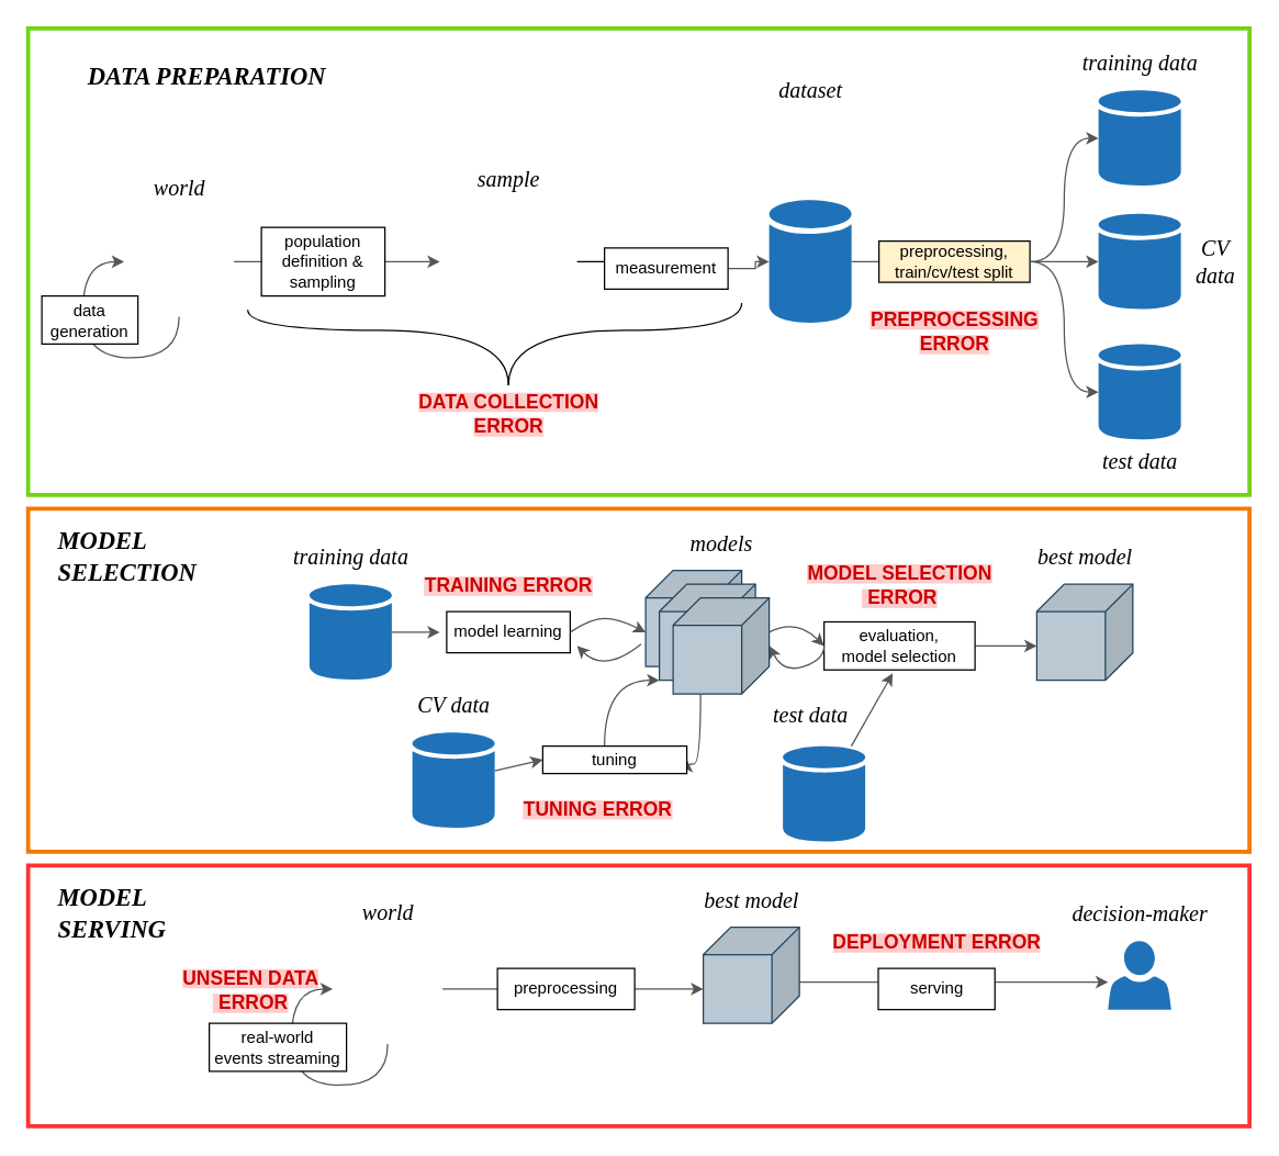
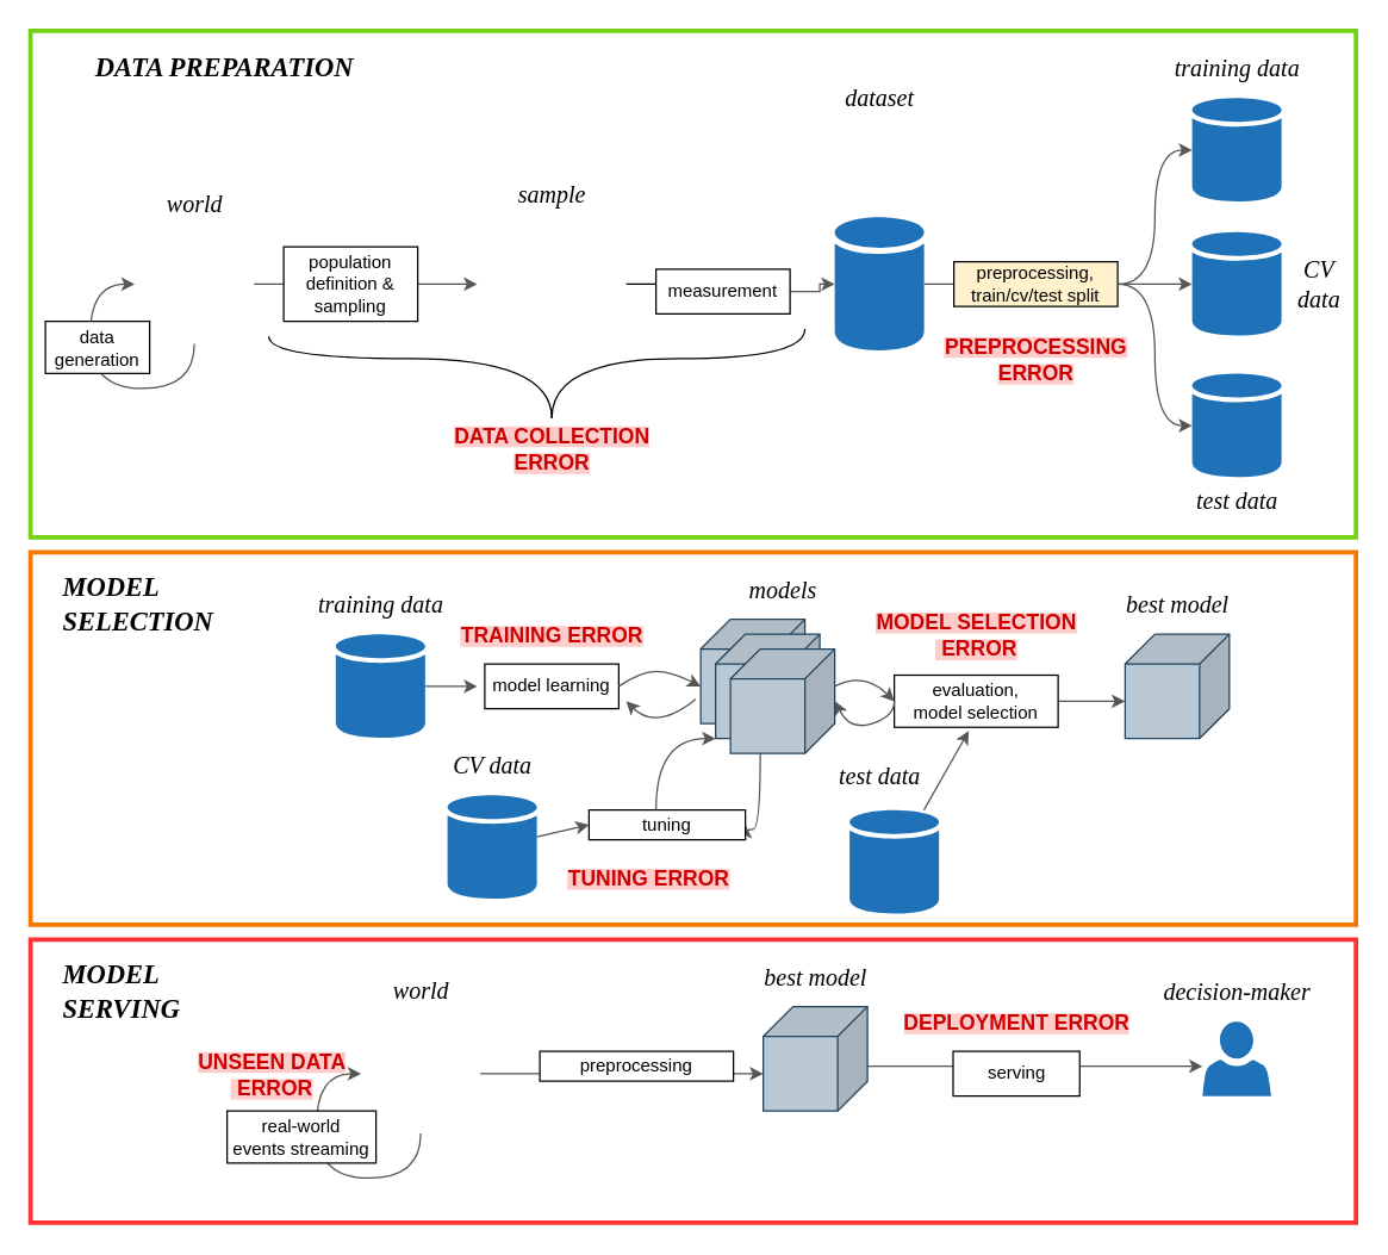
- <mxCell id="74" value="&lt;b&gt;&lt;font data-font-src=&quot;https://fonts.googleapis.com/css?family=Merienda+One+&quot; style=&quot;font-size: 19px;&quot; face=&quot;Merienda One&quot;&gt;&lt;i&gt;&lt;font style=&quot;font-size: 19px;&quot;&gt;&lt;font style=&quot;font-size: 19px;&quot;&gt;&lt;font style=&quot;font-size: 19px;&quot;&gt;&lt;font style=&quot;font-size: 19px;&quot;&gt;&lt;font style=&quot;font-size: 18px;&quot;&gt;&lt;font style=&quot;font-size: 18px;&quot;&gt;DATA PREPARATION&lt;br&gt;&lt;/font&gt;&lt;/font&gt;&lt;/font&gt;&lt;/font&gt;&lt;/font&gt;&lt;/font&gt;&lt;/i&gt;&lt;/font&gt;&lt;/b&gt;" style="text;html=1;align=center;verticalAlign=middle;resizable=0;points=[];autosize=1;strokeColor=none;fillColor=none;" vertex="1" parent="1"><mxGeometry x="30" y="35" width="240" height="40" as="geometry" /></mxCell>
+ <mxCell id="74" value="&lt;b&gt;&lt;font data-font-src=&quot;https://fonts.googleapis.com/css?family=Merienda+One+&quot; style=&quot;font-size: 19px;&quot; face=&quot;Merienda One&quot;&gt;&lt;i&gt;&lt;font style=&quot;font-size: 19px;&quot;&gt;&lt;font style=&quot;font-size: 19px;&quot;&gt;&lt;font style=&quot;font-size: 19px;&quot;&gt;&lt;font style=&quot;font-size: 19px;&quot;&gt;&lt;font style=&quot;font-size: 18px;&quot;&gt;&lt;font style=&quot;font-size: 18px;&quot;&gt;DATA PREPARATION&lt;br&gt;&lt;/font&gt;&lt;/font&gt;&lt;/font&gt;&lt;/font&gt;&lt;/font&gt;&lt;/font&gt;&lt;/i&gt;&lt;/font&gt;&lt;/b&gt;" style="text;html=1;align=center;verticalAlign=middle;resizable=0;points=[];autosize=1;strokeColor=none;fillColor=none;" vertex="1" parent="1"><mxGeometry x="30" y="25" width="240" height="40" as="geometry" /></mxCell>
- <mxCell id="69" value="preprocessing" style="rounded=0;whiteSpace=wrap;html=1;" vertex="1" parent="1"><mxGeometry x="362" y="705" width="100" height="30" as="geometry" /></mxCell>
+ <mxCell id="69" value="preprocessing" style="rounded=0;whiteSpace=wrap;html=1;" vertex="1" parent="1"><mxGeometry x="362" y="705" width="130" height="20" as="geometry" /></mxCell>
